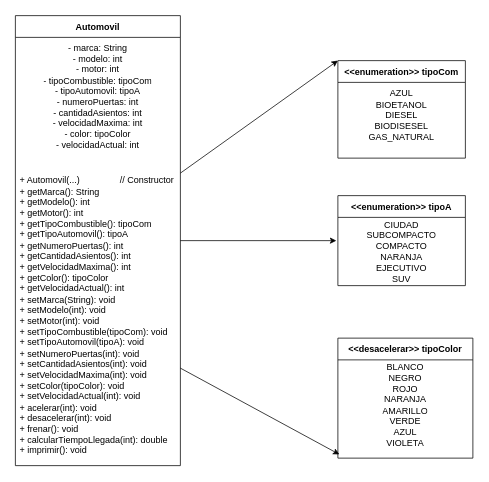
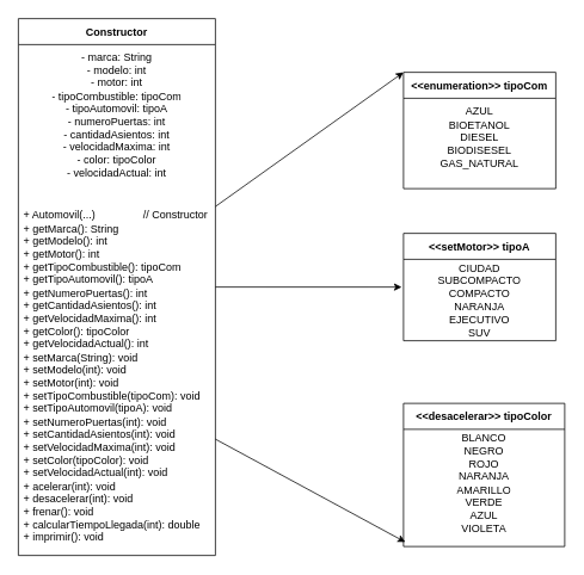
- <mxCell id="2" value="&lt;div&gt;Automovil&lt;/div&gt;" style="swimlane;fontStyle=1;align=center;verticalAlign=middle;childLayout=stackLayout;horizontal=1;startSize=29;horizontalStack=0;resizeParent=1;resizeParentMax=0;resizeLast=0;collapsible=0;marginBottom=0;html=1;whiteSpace=wrap;" vertex="1" parent="1"><mxGeometry x="20" y="20" width="220" height="600" as="geometry" /></mxCell>
+ <mxCell id="2" value="&lt;div&gt;Constructor&lt;/div&gt;" style="swimlane;fontStyle=1;align=center;verticalAlign=middle;childLayout=stackLayout;horizontal=1;startSize=29;horizontalStack=0;resizeParent=1;resizeParentMax=0;resizeLast=0;collapsible=0;marginBottom=0;html=1;whiteSpace=wrap;" vertex="1" parent="1"><mxGeometry x="20" y="20" width="220" height="600" as="geometry" /></mxCell>
- <mxCell id="8" value="&amp;lt;&amp;lt;enumeration&amp;gt;&amp;gt; tipoA" style="swimlane;fontStyle=1;align=center;verticalAlign=middle;childLayout=stackLayout;horizontal=1;startSize=29;horizontalStack=0;resizeParent=1;resizeParentMax=0;resizeLast=0;collapsible=0;marginBottom=0;html=1;whiteSpace=wrap;" vertex="1" parent="1"><mxGeometry x="450" y="260" width="170" height="120" as="geometry" /></mxCell>
+ <mxCell id="8" value="&amp;lt;&amp;lt;setMotor&amp;gt;&amp;gt; tipoA" style="swimlane;fontStyle=1;align=center;verticalAlign=middle;childLayout=stackLayout;horizontal=1;startSize=29;horizontalStack=0;resizeParent=1;resizeParentMax=0;resizeLast=0;collapsible=0;marginBottom=0;html=1;whiteSpace=wrap;" vertex="1" parent="1"><mxGeometry x="450" y="260" width="170" height="120" as="geometry" /></mxCell>
